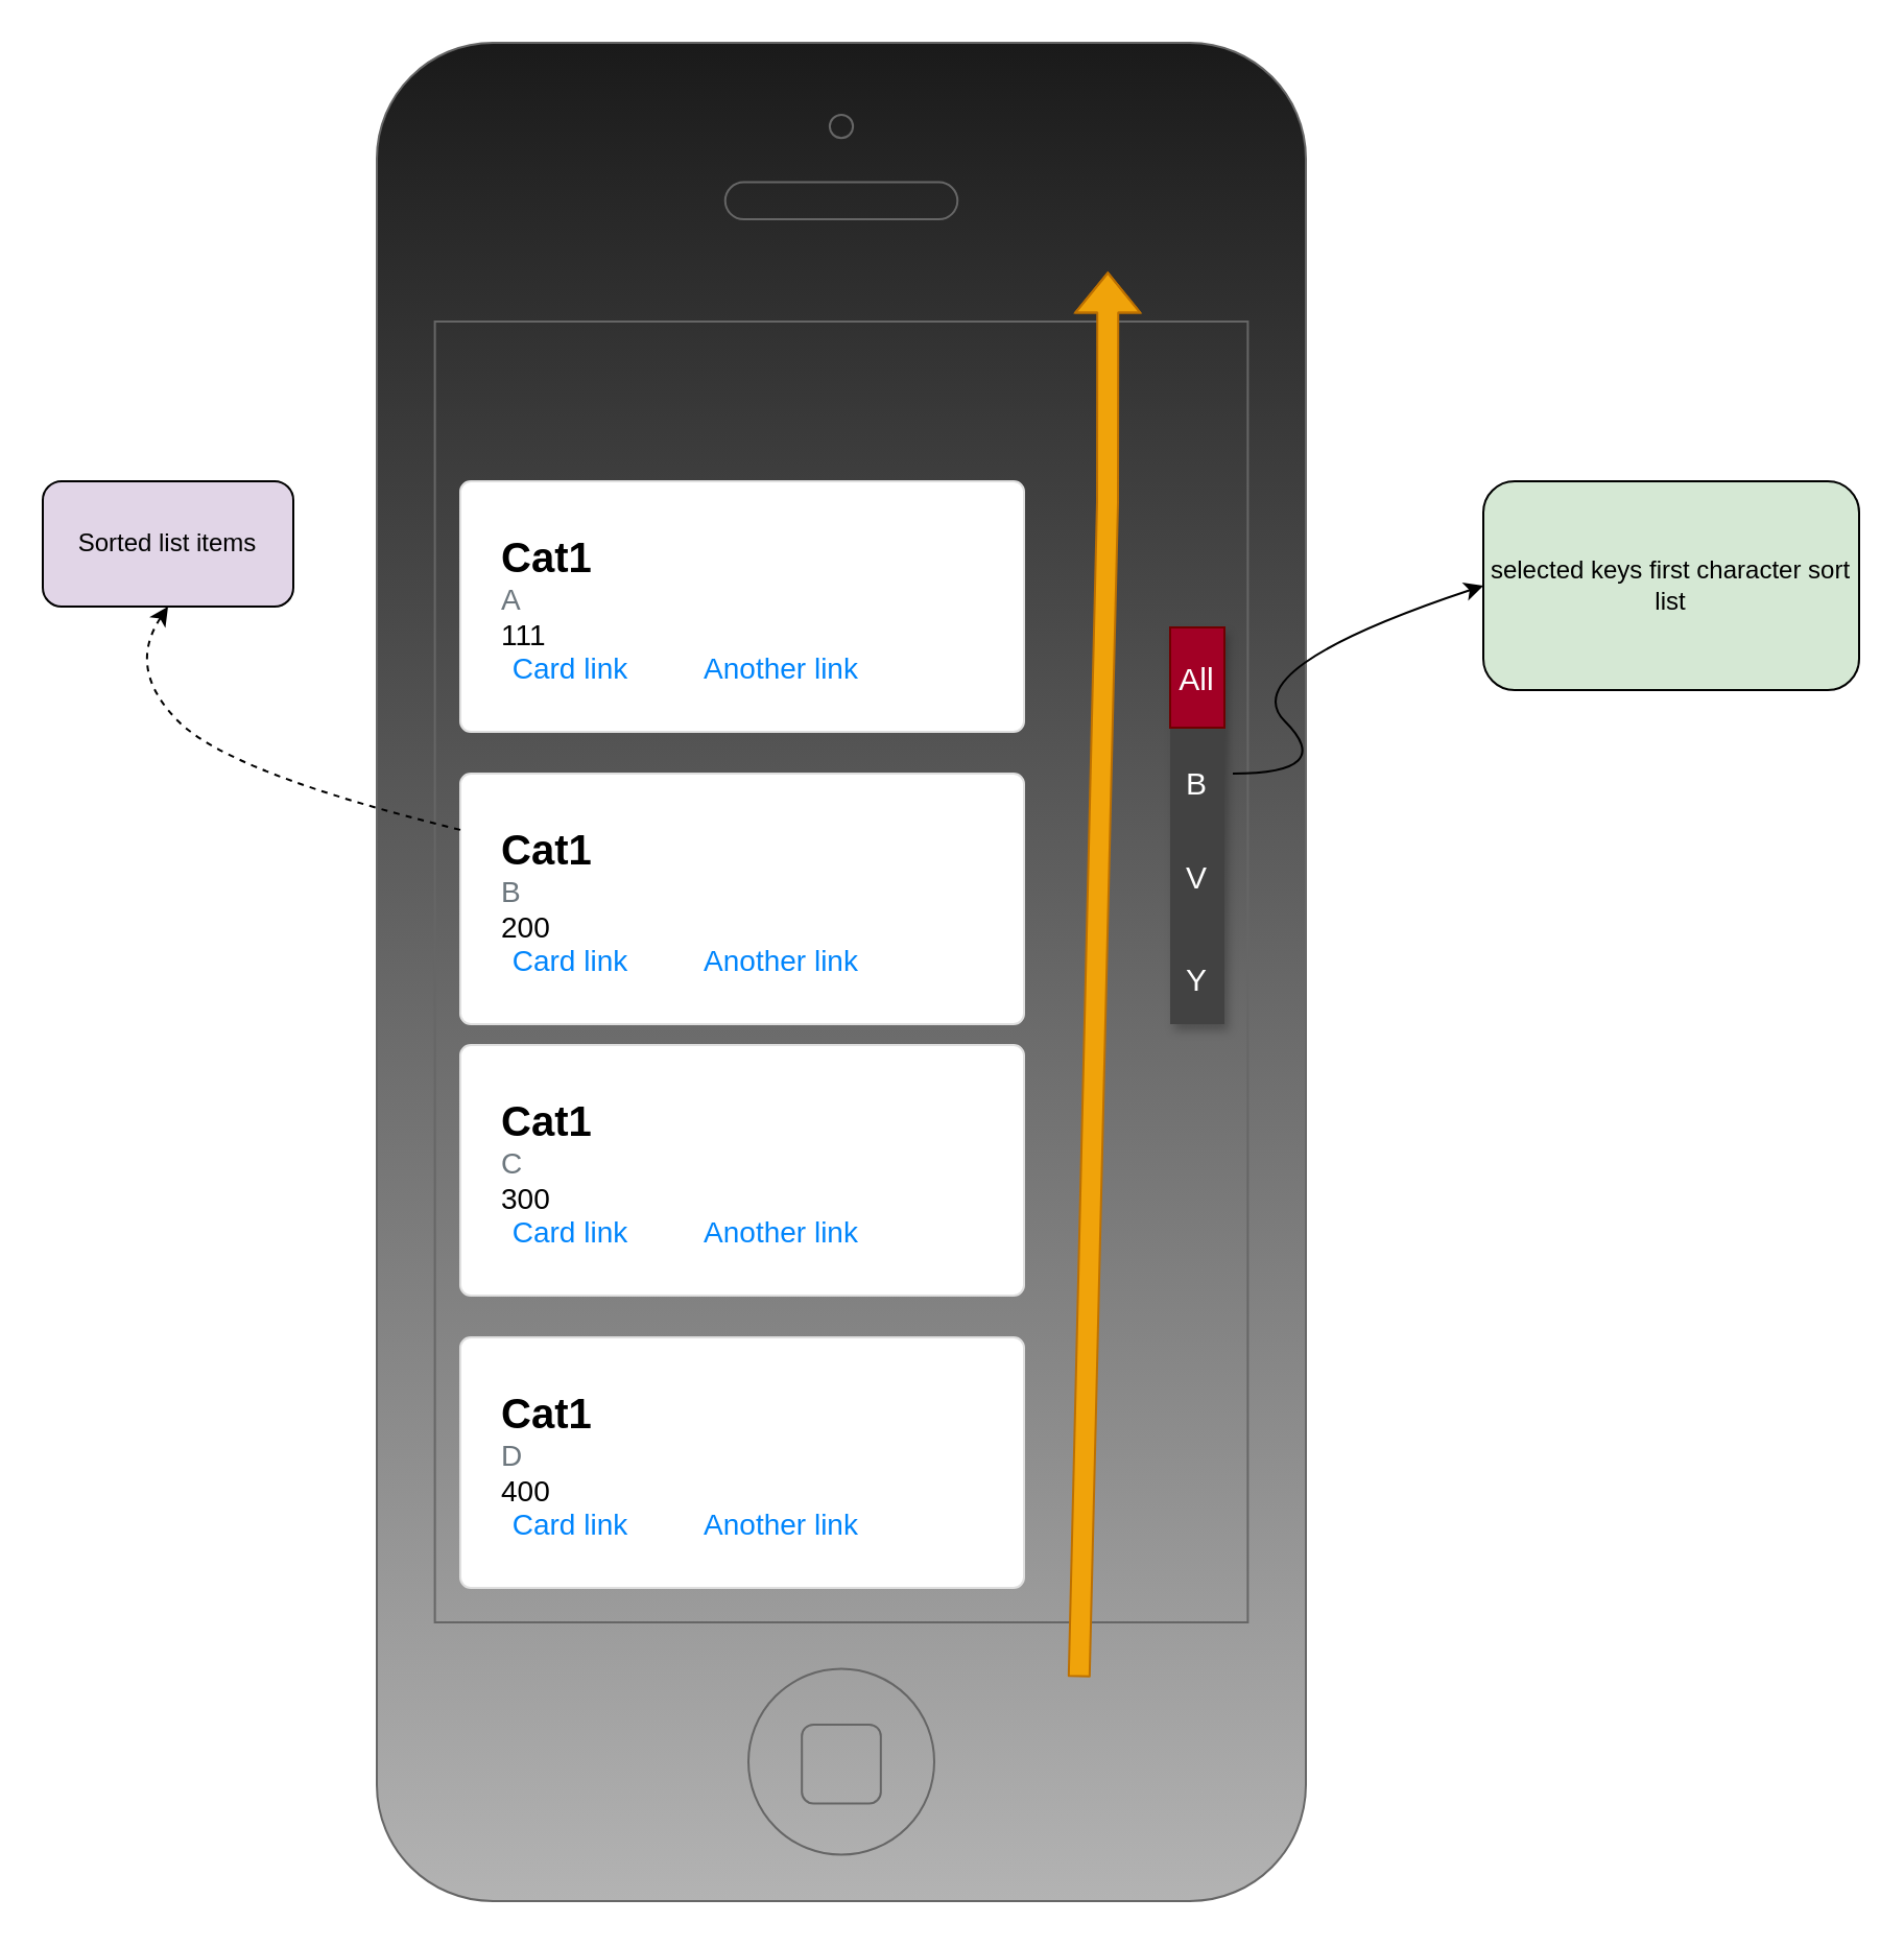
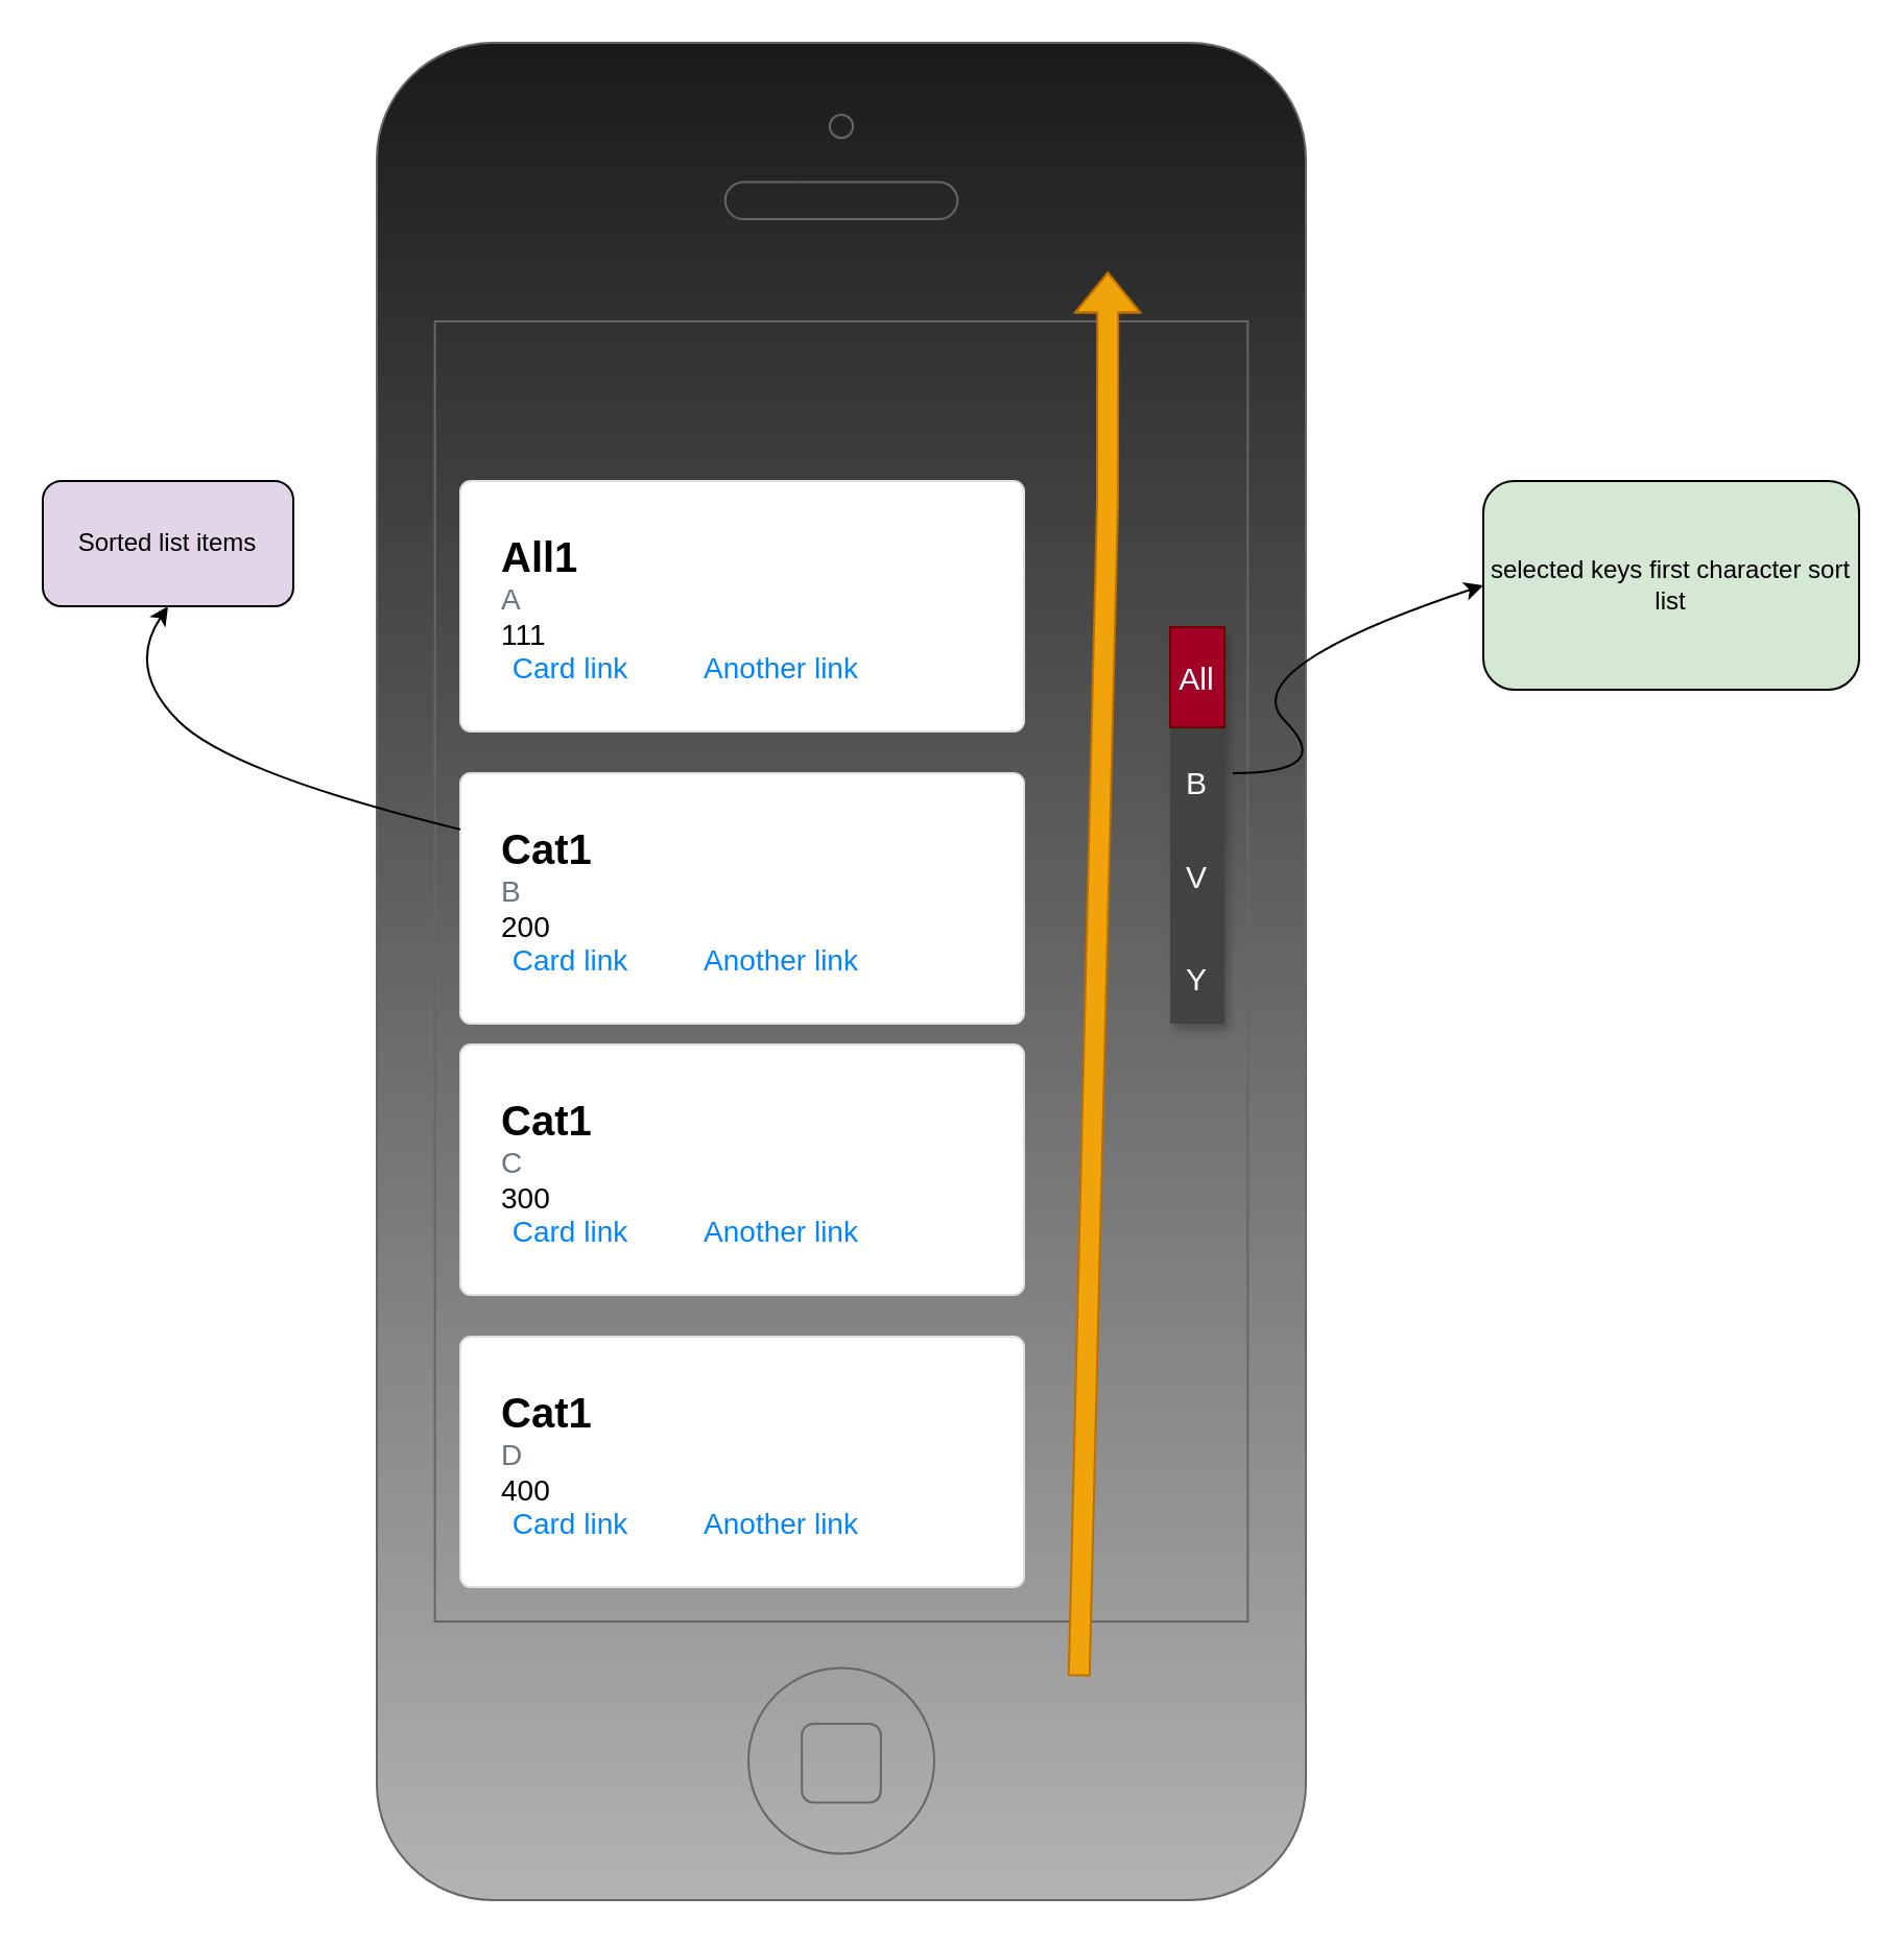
- <mxCell id="3" value="&lt;span style=&quot;font-size: 20px&quot;&gt;&lt;b&gt;Cat1&lt;br&gt;&lt;/b&gt;&lt;/span&gt;&lt;font color=&quot;#6c767d&quot;&gt;A&lt;/font&gt;&lt;br style=&quot;font-size: 14px&quot;&gt;111" style="html=1;shadow=0;dashed=0;shape=mxgraph.bootstrap.rrect;rSize=5;strokeColor=#DFDFDF;html=1;whiteSpace=wrap;fillColor=#ffffff;fontColor=#000000;verticalAlign=top;align=left;spacing=20;fontSize=14;" parent="1" vertex="1"><mxGeometry x="220" y="230" width="270" height="120" as="geometry" /></mxCell>
+ <mxCell id="3" value="&lt;span style=&quot;font-size: 20px&quot;&gt;&lt;b&gt;All1&lt;br&gt;&lt;/b&gt;&lt;/span&gt;&lt;font color=&quot;#6c767d&quot;&gt;A&lt;/font&gt;&lt;br style=&quot;font-size: 14px&quot;&gt;111" style="html=1;shadow=0;dashed=0;shape=mxgraph.bootstrap.rrect;rSize=5;strokeColor=#DFDFDF;html=1;whiteSpace=wrap;fillColor=#ffffff;fontColor=#000000;verticalAlign=top;align=left;spacing=20;fontSize=14;" parent="1" vertex="1"><mxGeometry x="220" y="230" width="270" height="120" as="geometry" /></mxCell>
- <mxCell id="22" value="" style="curved=1;endArrow=classic;html=1;entryX=0.5;entryY=1;entryDx=0;entryDy=0;dashed=1;" parent="1" source="11" target="25" edge="1"><mxGeometry width="50" height="50" relative="1" as="geometry"><mxPoint y="370" as="sourcePoint" x="60" /><mxPoint x="110" y="320" as="targetPoint" /><Array as="points"><mxPoint x="110" y="370" /><mxPoint y="320" x="60" /></Array></mxGeometry></mxCell>
+ <mxCell id="22" value="" style="curved=1;endArrow=classic;html=1;entryX=0.5;entryY=1;entryDx=0;entryDy=0;" parent="1" source="11" target="25" edge="1"><mxGeometry width="50" height="50" relative="1" as="geometry"><mxPoint y="370" as="sourcePoint" x="60" /><mxPoint x="110" y="320" as="targetPoint" /><Array as="points"><mxPoint x="110" y="370" /><mxPoint y="320" x="60" /></Array></mxGeometry></mxCell>
